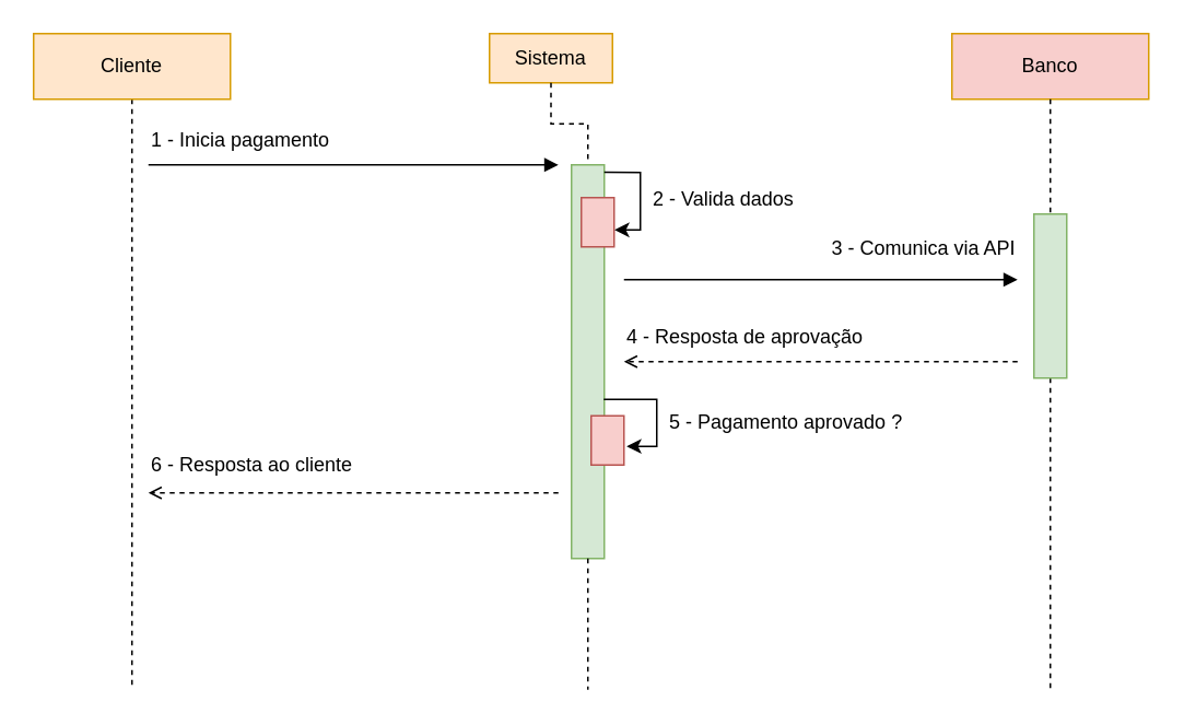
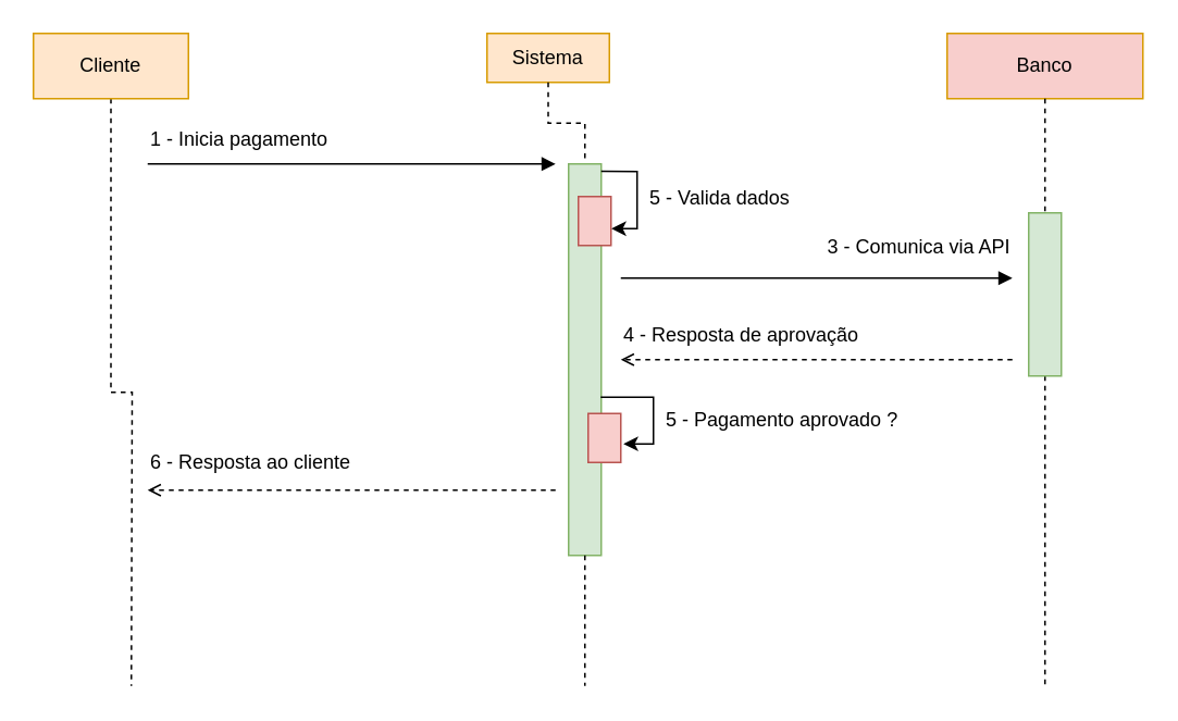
- <mxCell id="3" value="Cliente" style="rounded=0;whiteSpace=wrap;html=1;fillColor=#ffe6cc;strokeColor=#d79b00;" vertex="1" parent="1"><mxGeometry x="20" y="20" width="120" height="40" as="geometry" /></mxCell>
+ <mxCell id="3" value="Cliente" style="rounded=0;whiteSpace=wrap;html=1;fillColor=#ffe6cc;strokeColor=#d79b00;" vertex="1" parent="1"><mxGeometry x="20" y="20" width="95" height="40" as="geometry" /></mxCell>
- <mxCell id="20" value="2 - Valida dados" style="text;html=1;align=left;verticalAlign=middle;resizable=0;points=[];autosize=1;strokeColor=none;fillColor=none;" vertex="1" parent="1"><mxGeometry x="396" y="106" width="110" height="30" as="geometry" /></mxCell>
+ <mxCell id="20" value="5 - Valida dados" style="text;html=1;align=left;verticalAlign=middle;resizable=0;points=[];autosize=1;strokeColor=none;fillColor=none;" vertex="1" parent="1"><mxGeometry x="396" y="106" width="110" height="30" as="geometry" /></mxCell>
